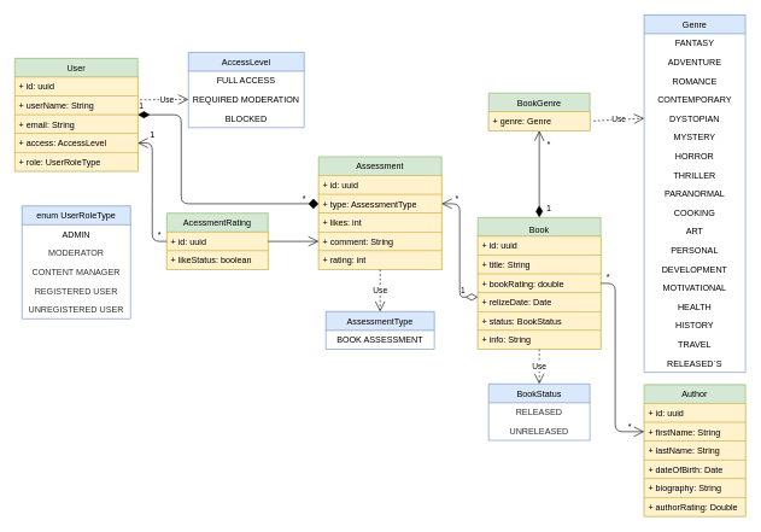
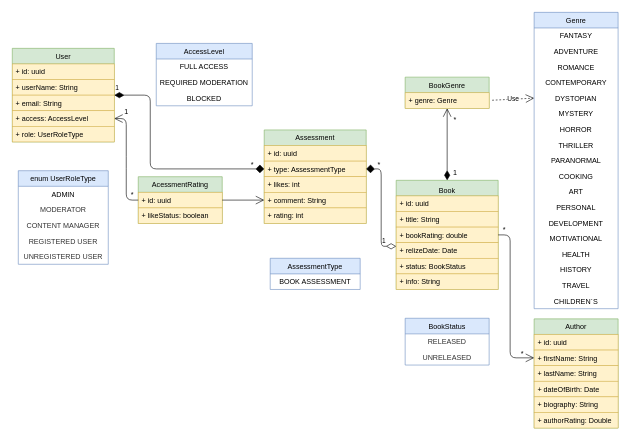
- <mxCell id="54" value="Use" style="endArrow=open;endSize=12;dashed=1;html=1;fontColor=#000000;entryX=0;entryY=0.5;entryDx=0;entryDy=0;exitX=1.018;exitY=0.208;exitDx=0;exitDy=0;exitPerimeter=0;" parent="1" source="4" target="52" edge="1"><mxGeometry x="0.104" width="160" relative="1" as="geometry"><mxPoint x="190" y="130" as="sourcePoint" /><mxPoint x="180" y="650" as="targetPoint" /><mxPoint as="offset" /></mxGeometry></mxCell>
- <mxCell id="58" value="1" style="endArrow=open;html=1;endSize=12;startArrow=diamondThin;startSize=14;startFill=0;edgeStyle=orthogonalEdgeStyle;align=left;verticalAlign=bottom;fontColor=#000000;exitX=0;exitY=0.231;exitDx=0;exitDy=0;exitPerimeter=0;entryX=1;entryY=0.5;entryDx=0;entryDy=0;" parent="1" source="12" target="43" edge="1"><mxGeometry x="-0.719" relative="1" as="geometry"><mxPoint x="320" y="650" as="sourcePoint" /><mxPoint x="610" y="316.833" as="targetPoint" /><mxPoint as="offset" /></mxGeometry></mxCell>
+ <mxCell id="58" value="1" style="endArrow=diamond;html=1;endSize=12;startArrow=diamondThin;startSize=14;startFill=0;edgeStyle=orthogonalEdgeStyle;align=left;verticalAlign=bottom;fontColor=#000000;exitX=0;exitY=0.231;exitDx=0;exitDy=0;exitPerimeter=0;entryX=1;entryY=0.5;entryDx=0;entryDy=0;" parent="1" source="12" target="43" edge="1"><mxGeometry x="-0.719" relative="1" as="geometry"><mxPoint x="320" y="650" as="sourcePoint" /><mxPoint x="610" y="316.833" as="targetPoint" /><mxPoint as="offset" /></mxGeometry></mxCell>
- <mxCell id="57" value="Use" style="endArrow=open;endSize=12;dashed=1;html=1;fontColor=#000000;exitX=0.5;exitY=1;exitDx=0;exitDy=0;entryX=0.5;entryY=0;entryDx=0;entryDy=0;" parent="1" source="41" target="55" edge="1"><mxGeometry width="160" relative="1" as="geometry"><mxPoint x="210" y="650" as="sourcePoint" /><mxPoint x="370" y="650" as="targetPoint" /></mxGeometry></mxCell>
- <mxCell id="40" value="RELEASED`S" style="text;strokeColor=none;fillColor=none;align=center;verticalAlign=top;spacingLeft=4;spacingRight=4;overflow=hidden;rotatable=0;points=[[0,0.5],[1,0.5]];portConstraint=eastwest;" parent="22" vertex="1"><mxGeometry y="468" width="140" height="26" as="geometry" /></mxCell>
+ <mxCell id="40" value="CHILDREN`S" style="text;strokeColor=none;fillColor=none;align=center;verticalAlign=top;spacingLeft=4;spacingRight=4;overflow=hidden;rotatable=0;points=[[0,0.5],[1,0.5]];portConstraint=eastwest;" parent="22" vertex="1"><mxGeometry y="468" width="140" height="26" as="geometry" /></mxCell>
- <mxCell id="18" value="Use" style="endArrow=open;endSize=12;dashed=1;html=1;entryX=0.5;entryY=0;entryDx=0;entryDy=0;exitX=0.5;exitY=1;exitDx=0;exitDy=0;" parent="1" source="8" target="72" edge="1"><mxGeometry width="160" relative="1" as="geometry"><mxPoint x="745" y="510" as="sourcePoint" /><mxPoint x="560" y="760" as="targetPoint" /></mxGeometry></mxCell>
